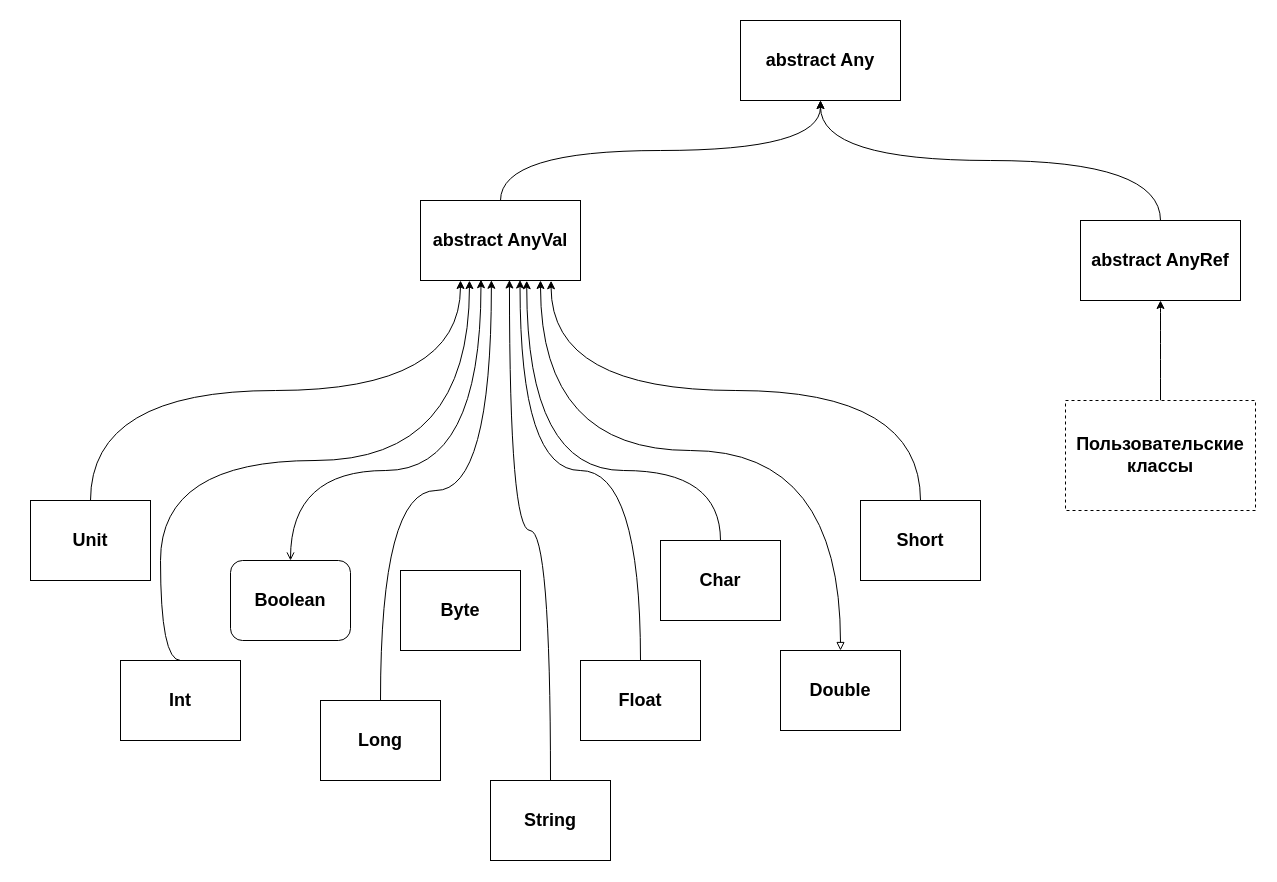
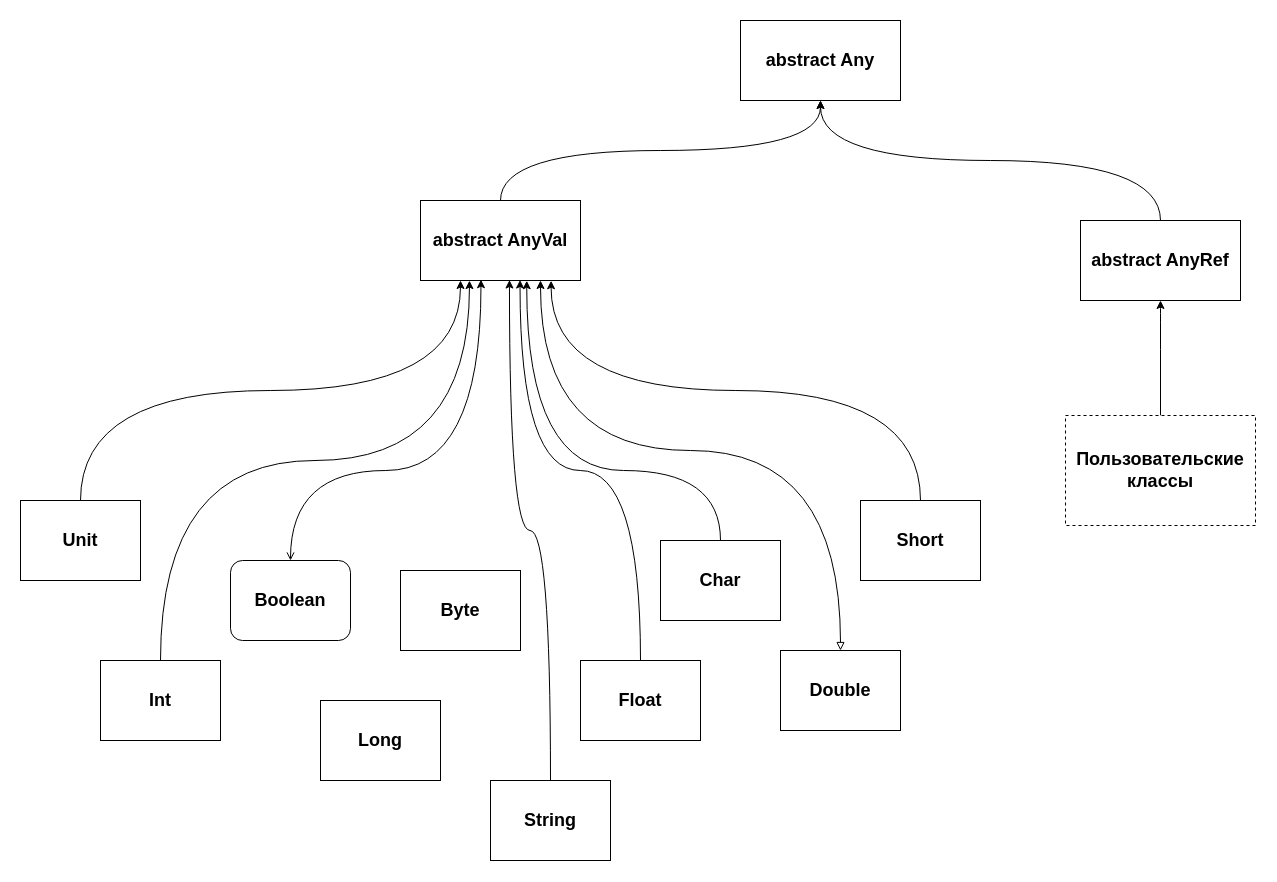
- <mxCell id="27" value="Пользовательские классы" style="rounded=0;whiteSpace=wrap;html=1;fontSize=18;fontStyle=1;dashed=1;" vertex="1" parent="1"><mxGeometry x="1065" y="400" width="190" height="110" as="geometry" /></mxCell>
+ <mxCell id="27" value="Пользовательские классы" style="rounded=0;whiteSpace=wrap;html=1;fontSize=18;fontStyle=1;dashed=1;" vertex="1" parent="1"><mxGeometry x="1065" y="415" width="190" height="110" as="geometry" /></mxCell>
- <mxCell id="10" style="edgeStyle=orthogonalEdgeStyle;rounded=0;orthogonalLoop=1;jettySize=auto;html=1;exitX=0.443;exitY=0.997;exitDx=0;exitDy=0;fontSize=18;curved=1;endArrow=none;endFill=0;startArrow=classic;startFill=1;exitPerimeter=0;" edge="1" parent="1" source="14" target="23"><mxGeometry relative="1" as="geometry" /></mxCell>
- <mxCell id="17" value="Unit" style="rounded=0;whiteSpace=wrap;html=1;fontSize=18;fontStyle=1" vertex="1" parent="1"><mxGeometry x="30" y="500" width="120" height="80" as="geometry" /></mxCell>
+ <mxCell id="17" value="Unit" style="rounded=0;whiteSpace=wrap;html=1;fontSize=18;fontStyle=1" vertex="1" parent="1"><mxGeometry x="20" y="500" width="120" height="80" as="geometry" /></mxCell>
- <mxCell id="22" value="Int" style="rounded=0;whiteSpace=wrap;html=1;fontSize=18;fontStyle=1" vertex="1" parent="1"><mxGeometry x="120" y="660" width="120" height="80" as="geometry" /></mxCell>
+ <mxCell id="22" value="Int" style="rounded=0;whiteSpace=wrap;html=1;fontSize=18;fontStyle=1" vertex="1" parent="1"><mxGeometry y="660" width="120" height="80" as="geometry" x="100" /></mxCell>
